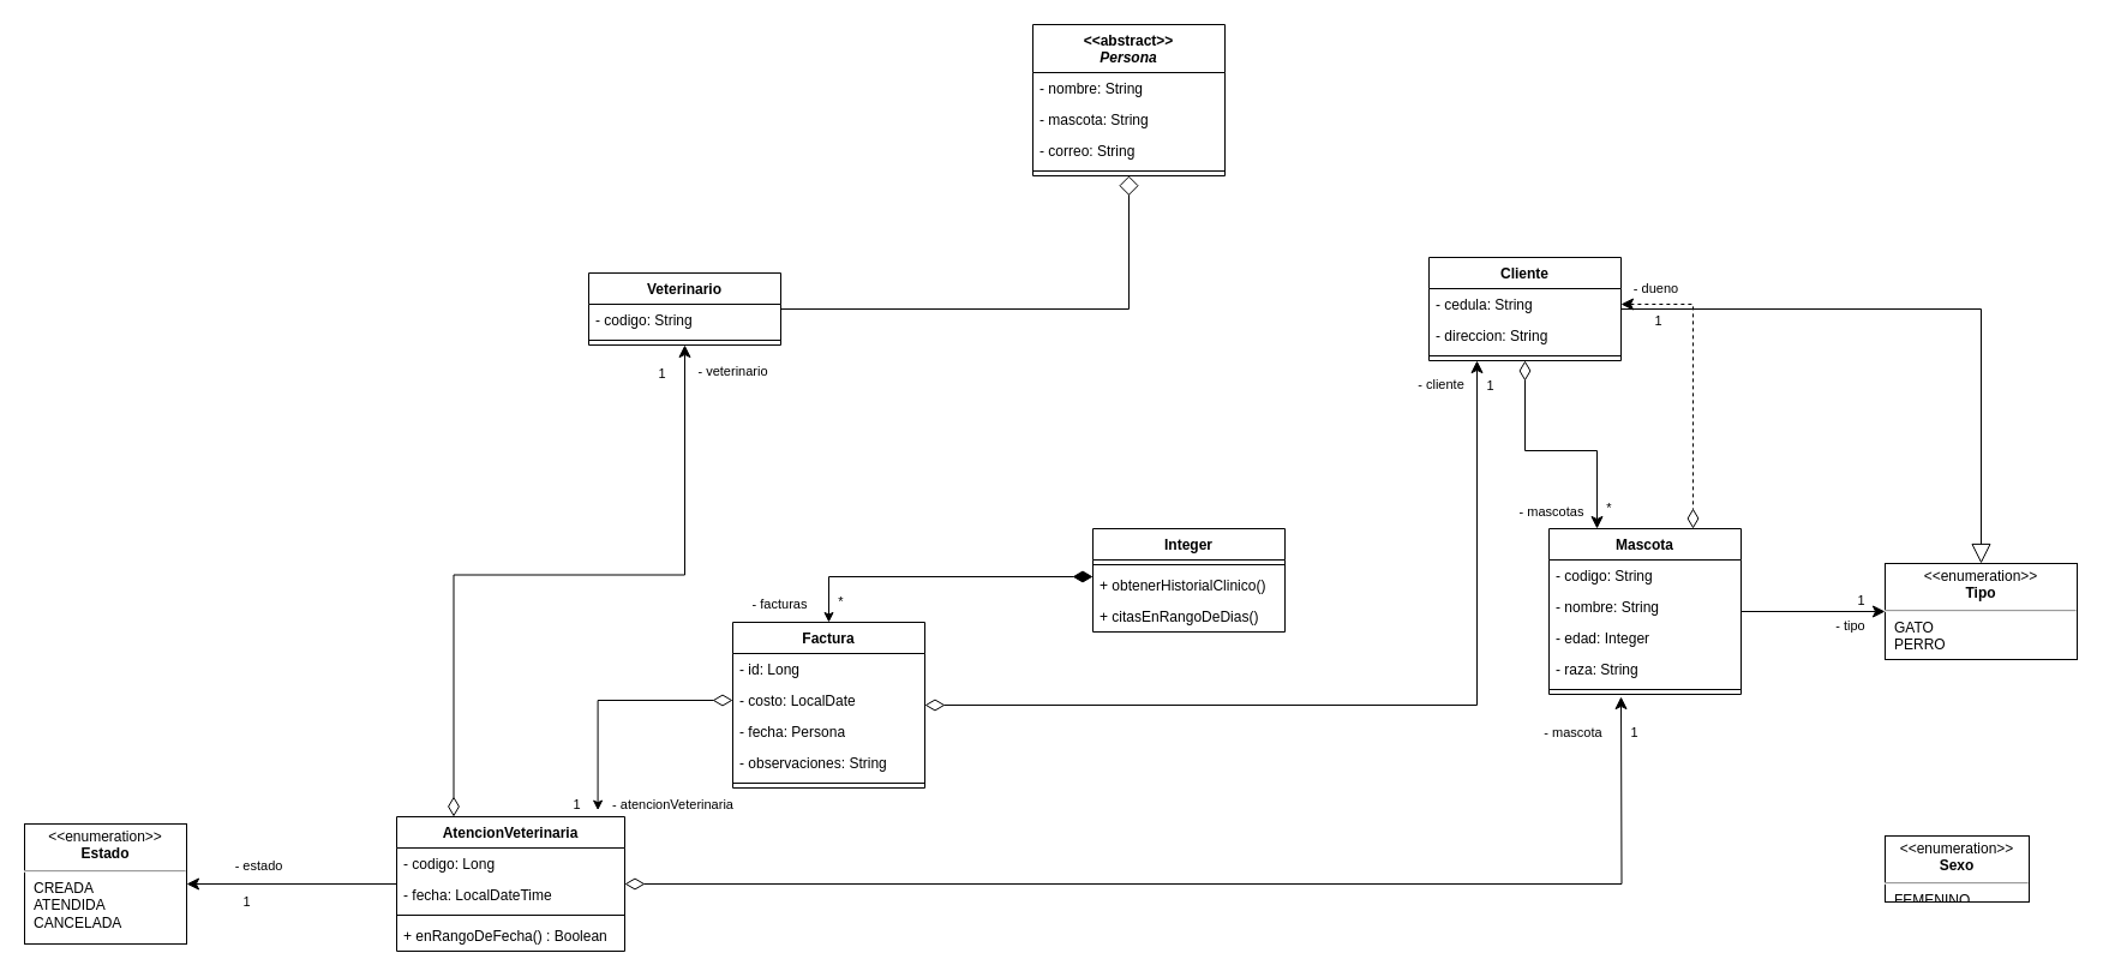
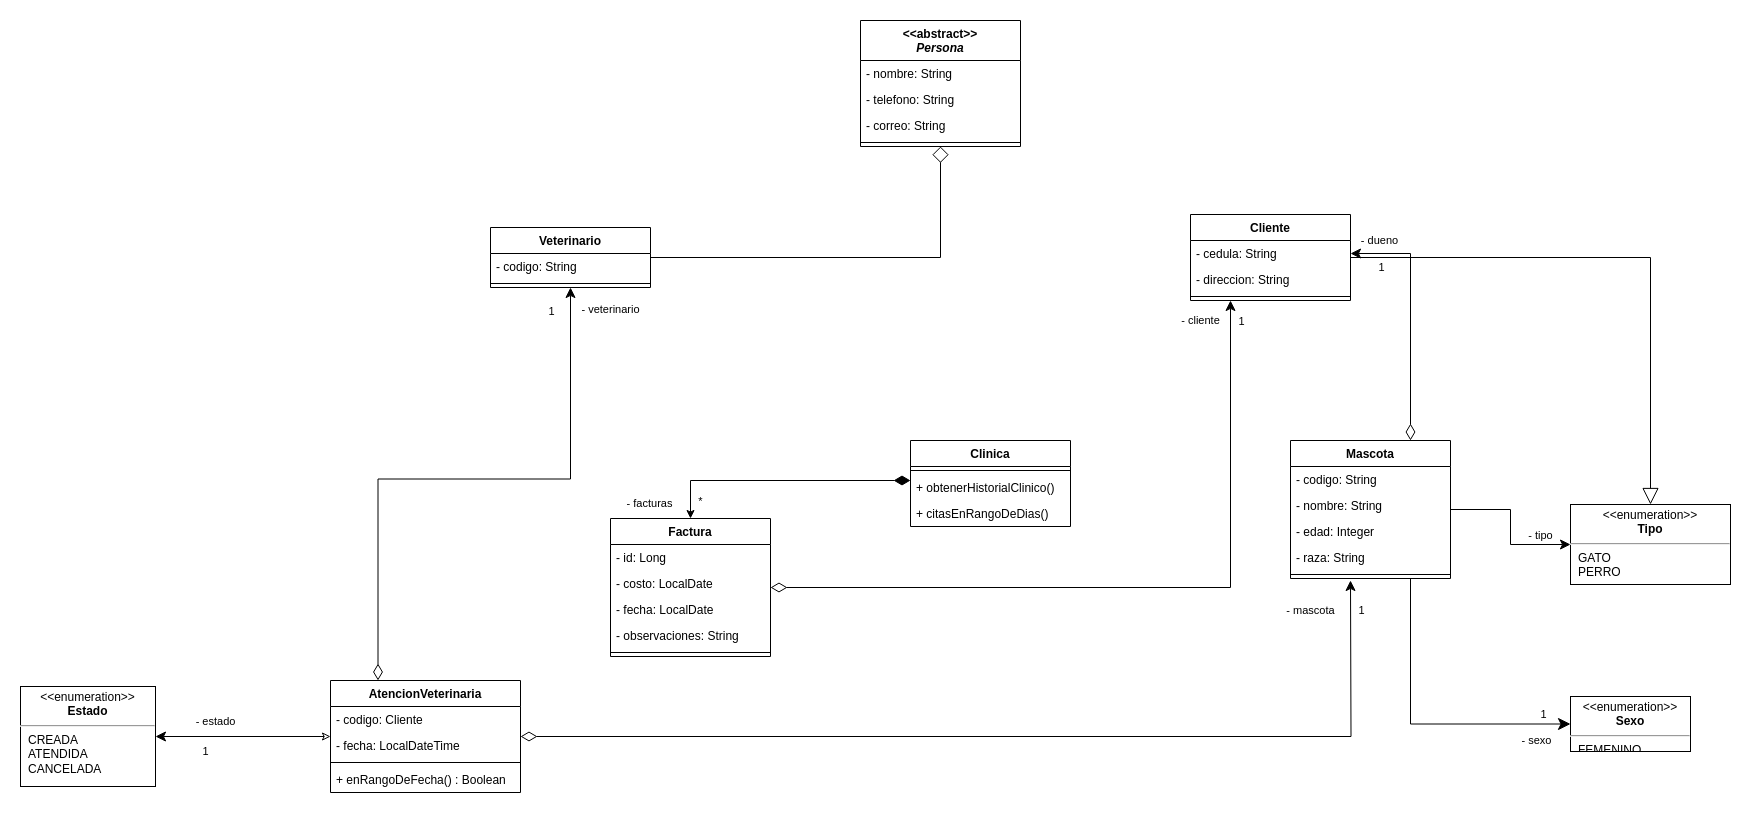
- <mxCell id="23" value="- mascota: String" style="text;strokeColor=none;fillColor=none;align=left;verticalAlign=top;spacingLeft=4;spacingRight=4;overflow=hidden;rotatable=0;points=[[0,0.5],[1,0.5]];portConstraint=eastwest;whiteSpace=wrap;html=1;" parent="21" vertex="1"><mxGeometry y="66" width="160" height="26" as="geometry" /></mxCell>
+ <mxCell id="23" value="- telefono: String" style="text;strokeColor=none;fillColor=none;align=left;verticalAlign=top;spacingLeft=4;spacingRight=4;overflow=hidden;rotatable=0;points=[[0,0.5],[1,0.5]];portConstraint=eastwest;whiteSpace=wrap;html=1;" parent="21" vertex="1"><mxGeometry y="66" width="160" height="26" as="geometry" /></mxCell>
- <mxCell id="27" value="- dueno" style="edgeStyle=orthogonalEdgeStyle;rounded=0;orthogonalLoop=1;jettySize=auto;html=1;entryX=0.75;entryY=0;entryDx=0;entryDy=0;exitX=1;exitY=0.5;exitDx=0;exitDy=0;endArrow=diamondThin;endFill=0;startArrow=classic;startFill=1;startSize=8;endSize=14;dashed=1;" edge="1" parent="1" source="30" target="35"><mxGeometry x="-0.757" y="13" relative="1" as="geometry"><mxPoint x="-1" as="offset" /></mxGeometry></mxCell>
+ <mxCell id="27" value="- dueno" style="edgeStyle=orthogonalEdgeStyle;rounded=0;orthogonalLoop=1;jettySize=auto;html=1;entryX=0.75;entryY=0;entryDx=0;entryDy=0;exitX=1;exitY=0.5;exitDx=0;exitDy=0;endArrow=diamondThin;endFill=0;startArrow=classic;startFill=1;startSize=8;endSize=14;" edge="1" parent="1" source="30" target="35"><mxGeometry x="-0.757" y="13" relative="1" as="geometry"><mxPoint x="-1" as="offset" /></mxGeometry></mxCell>
- <mxCell id="33" value="*" style="edgeStyle=orthogonalEdgeStyle;rounded=0;orthogonalLoop=1;jettySize=auto;html=1;startArrow=classic;startFill=1;endArrow=diamondThin;endFill=0;endSize=14;startSize=8;exitX=0.25;exitY=0;exitDx=0;exitDy=0;" parent="1" source="35" target="29" edge="1"><mxGeometry x="-0.833" y="-10" relative="1" as="geometry"><mxPoint as="offset" /></mxGeometry></mxCell>
- <mxCell id="34" value="- mascotas" style="edgeLabel;html=1;align=center;verticalAlign=middle;resizable=0;points=[];" parent="33" vertex="1" connectable="0"><mxGeometry x="-0.299" y="4" relative="1" as="geometry"><mxPoint x="-34" y="46" as="offset" /></mxGeometry></mxCell>
- <mxCell id="47" value="Integer" style="swimlane;fontStyle=1;align=center;verticalAlign=top;childLayout=stackLayout;horizontal=1;startSize=26;horizontalStack=0;resizeParent=1;resizeParentMax=0;resizeLast=0;collapsible=1;marginBottom=0;whiteSpace=wrap;html=1;" vertex="1" parent="1"><mxGeometry x="910" y="440" width="160" height="86" as="geometry" /></mxCell>
+ <mxCell id="47" value="Clinica" style="swimlane;fontStyle=1;align=center;verticalAlign=top;childLayout=stackLayout;horizontal=1;startSize=26;horizontalStack=0;resizeParent=1;resizeParentMax=0;resizeLast=0;collapsible=1;marginBottom=0;whiteSpace=wrap;html=1;" vertex="1" parent="1"><mxGeometry x="910" y="440" width="160" height="86" as="geometry" /></mxCell>
- <mxCell id="43" value="&lt;p style=&quot;margin:0px;margin-top:4px;text-align:center;&quot;&gt;&amp;lt;&amp;lt;enumeration&amp;gt;&amp;gt;&lt;br&gt;&lt;b&gt;Tipo&lt;/b&gt;&lt;/p&gt;&lt;hr&gt;&lt;p style=&quot;margin:0px;margin-left:8px;text-align:left;&quot;&gt;GATO&lt;/p&gt;&lt;p style=&quot;margin:0px;margin-left:8px;text-align:left;&quot;&gt;PERRO&lt;/p&gt;" style="shape=rect;html=1;overflow=fill;whiteSpace=wrap;" parent="1" vertex="1"><mxGeometry x="1570" y="469" width="160" height="80" as="geometry" /></mxCell>
+ <mxCell id="43" value="&lt;p style=&quot;margin:0px;margin-top:4px;text-align:center;&quot;&gt;&amp;lt;&amp;lt;enumeration&amp;gt;&amp;gt;&lt;br&gt;&lt;b&gt;Tipo&lt;/b&gt;&lt;/p&gt;&lt;hr&gt;&lt;p style=&quot;margin:0px;margin-left:8px;text-align:left;&quot;&gt;GATO&lt;/p&gt;&lt;p style=&quot;margin:0px;margin-left:8px;text-align:left;&quot;&gt;PERRO&lt;/p&gt;" style="shape=rect;html=1;overflow=fill;whiteSpace=wrap;" parent="1" vertex="1"><mxGeometry x="1570" y="504" width="160" height="80" as="geometry" /></mxCell>
- <mxCell id="6" value="- atencionVeterinaria" style="edgeStyle=orthogonalEdgeStyle;rounded=0;orthogonalLoop=1;jettySize=auto;html=1;entryX=0;entryY=0.5;entryDx=0;entryDy=0;endArrow=diamondThin;endFill=0;endSize=14;exitX=0.882;exitY=-0.048;exitDx=0;exitDy=0;exitPerimeter=0;startArrow=classic;startFill=1;" edge="1" parent="1" source="10" target="58"><mxGeometry x="-0.955" y="-62" relative="1" as="geometry"><mxPoint as="offset" /></mxGeometry></mxCell>
- <mxCell id="7" value="1" style="edgeLabel;html=1;align=center;verticalAlign=middle;resizable=0;points=[];" vertex="1" connectable="0" parent="6"><mxGeometry x="-0.377" y="-6" relative="1" as="geometry"><mxPoint x="-24" y="59" as="offset" /></mxGeometry></mxCell>
- <mxCell id="59" value="- fecha: Persona" style="text;strokeColor=none;fillColor=none;align=left;verticalAlign=top;spacingLeft=4;spacingRight=4;overflow=hidden;rotatable=0;points=[[0,0.5],[1,0.5]];portConstraint=eastwest;whiteSpace=wrap;html=1;" vertex="1" parent="56"><mxGeometry y="78" width="160" height="26" as="geometry" /></mxCell>
+ <mxCell id="59" value="- fecha: LocalDate" style="text;strokeColor=none;fillColor=none;align=left;verticalAlign=top;spacingLeft=4;spacingRight=4;overflow=hidden;rotatable=0;points=[[0,0.5],[1,0.5]];portConstraint=eastwest;whiteSpace=wrap;html=1;" vertex="1" parent="56"><mxGeometry y="78" width="160" height="26" as="geometry" /></mxCell>
- <mxCell id="11" value="- codigo: Long" style="text;strokeColor=none;fillColor=none;align=left;verticalAlign=top;spacingLeft=4;spacingRight=4;overflow=hidden;rotatable=0;points=[[0,0.5],[1,0.5]];portConstraint=eastwest;whiteSpace=wrap;html=1;" parent="10" vertex="1"><mxGeometry y="26" width="190" height="26" as="geometry" /></mxCell>
+ <mxCell id="11" value="- codigo: Cliente" style="text;strokeColor=none;fillColor=none;align=left;verticalAlign=top;spacingLeft=4;spacingRight=4;overflow=hidden;rotatable=0;points=[[0,0.5],[1,0.5]];portConstraint=eastwest;whiteSpace=wrap;html=1;" parent="10" vertex="1"><mxGeometry y="26" width="190" height="26" as="geometry" /></mxCell>
+ <mxCell id="44" value="1" style="edgeStyle=orthogonalEdgeStyle;rounded=0;orthogonalLoop=1;jettySize=auto;html=1;endArrow=none;endFill=0;startArrow=classic;startFill=1;endSize=6;startSize=10;entryX=0.75;entryY=1;entryDx=0;entryDy=0;" parent="1" source="46" target="35" edge="1"><mxGeometry x="-0.825" y="-10" relative="1" as="geometry"><mxPoint as="offset" /></mxGeometry></mxCell>
+ <mxCell id="45" value="- sexo" style="edgeLabel;html=1;align=center;verticalAlign=middle;resizable=0;points=[];" parent="44" vertex="1" connectable="0"><mxGeometry x="-0.702" y="4" relative="1" as="geometry"><mxPoint x="11" y="12" as="offset" /></mxGeometry></mxCell>
- <mxCell id="2" style="edgeStyle=orthogonalEdgeStyle;rounded=0;orthogonalLoop=1;jettySize=auto;html=1;startArrow=classic;startFill=1;endArrow=none;endFill=0;endSize=6;startSize=8;" edge="1" parent="1" source="5" target="10"><mxGeometry relative="1" as="geometry" /></mxCell>
+ <mxCell id="2" style="edgeStyle=orthogonalEdgeStyle;rounded=0;orthogonalLoop=1;jettySize=auto;html=1;startArrow=classic;startFill=1;endArrow=classic;endFill=0;endSize=6;startSize=8;" edge="1" parent="1" source="5" target="10"><mxGeometry relative="1" as="geometry" /></mxCell>
